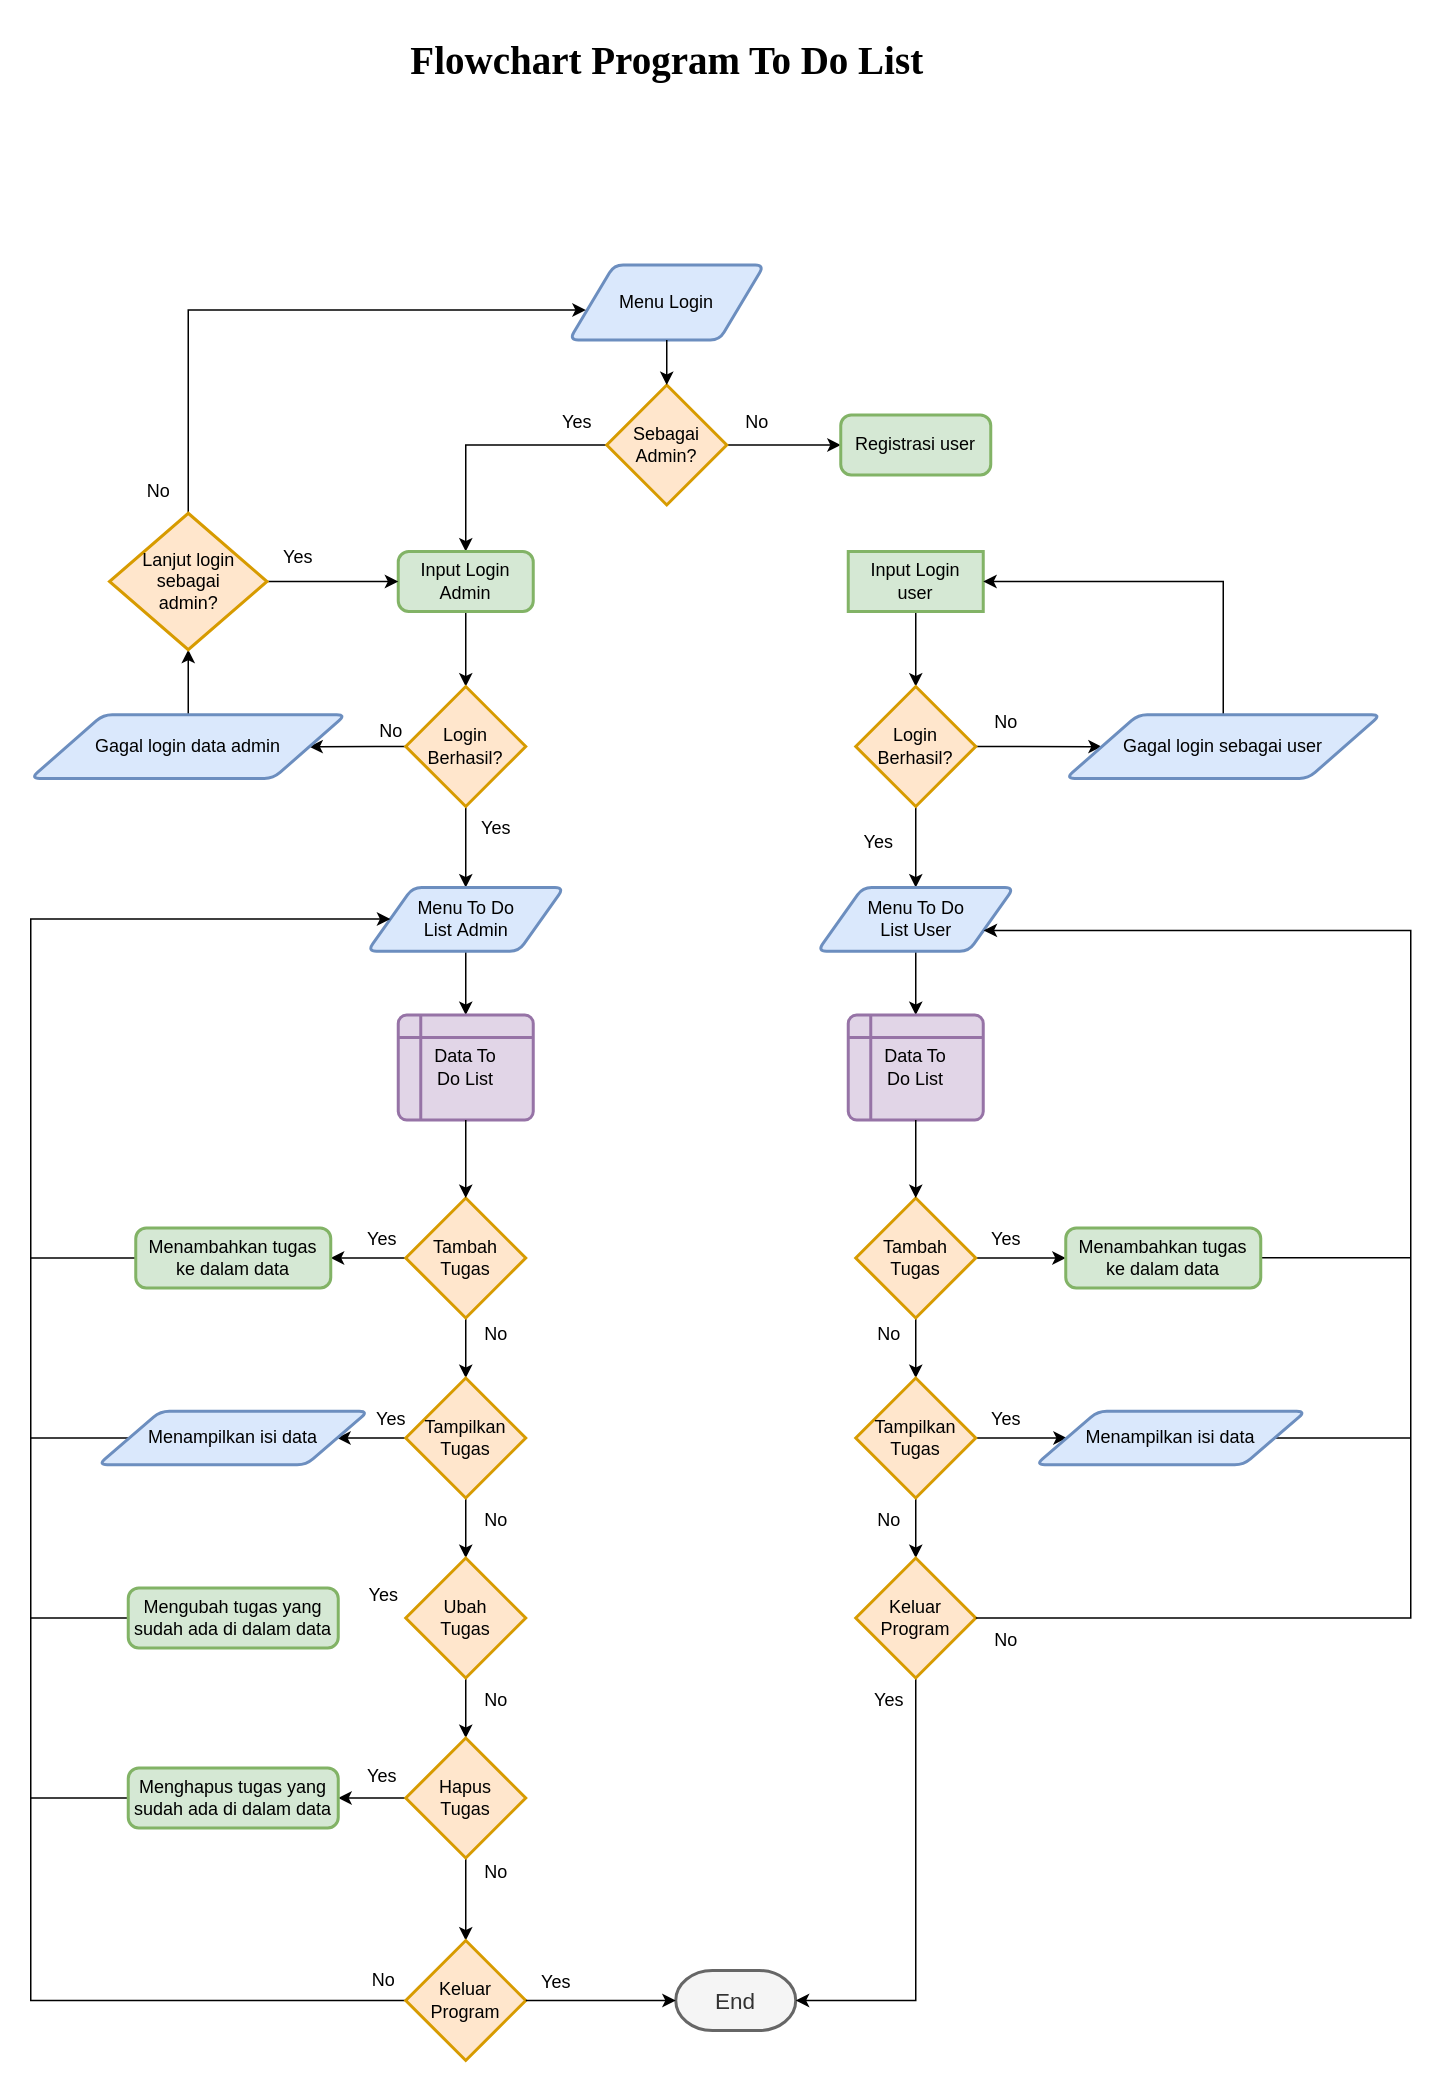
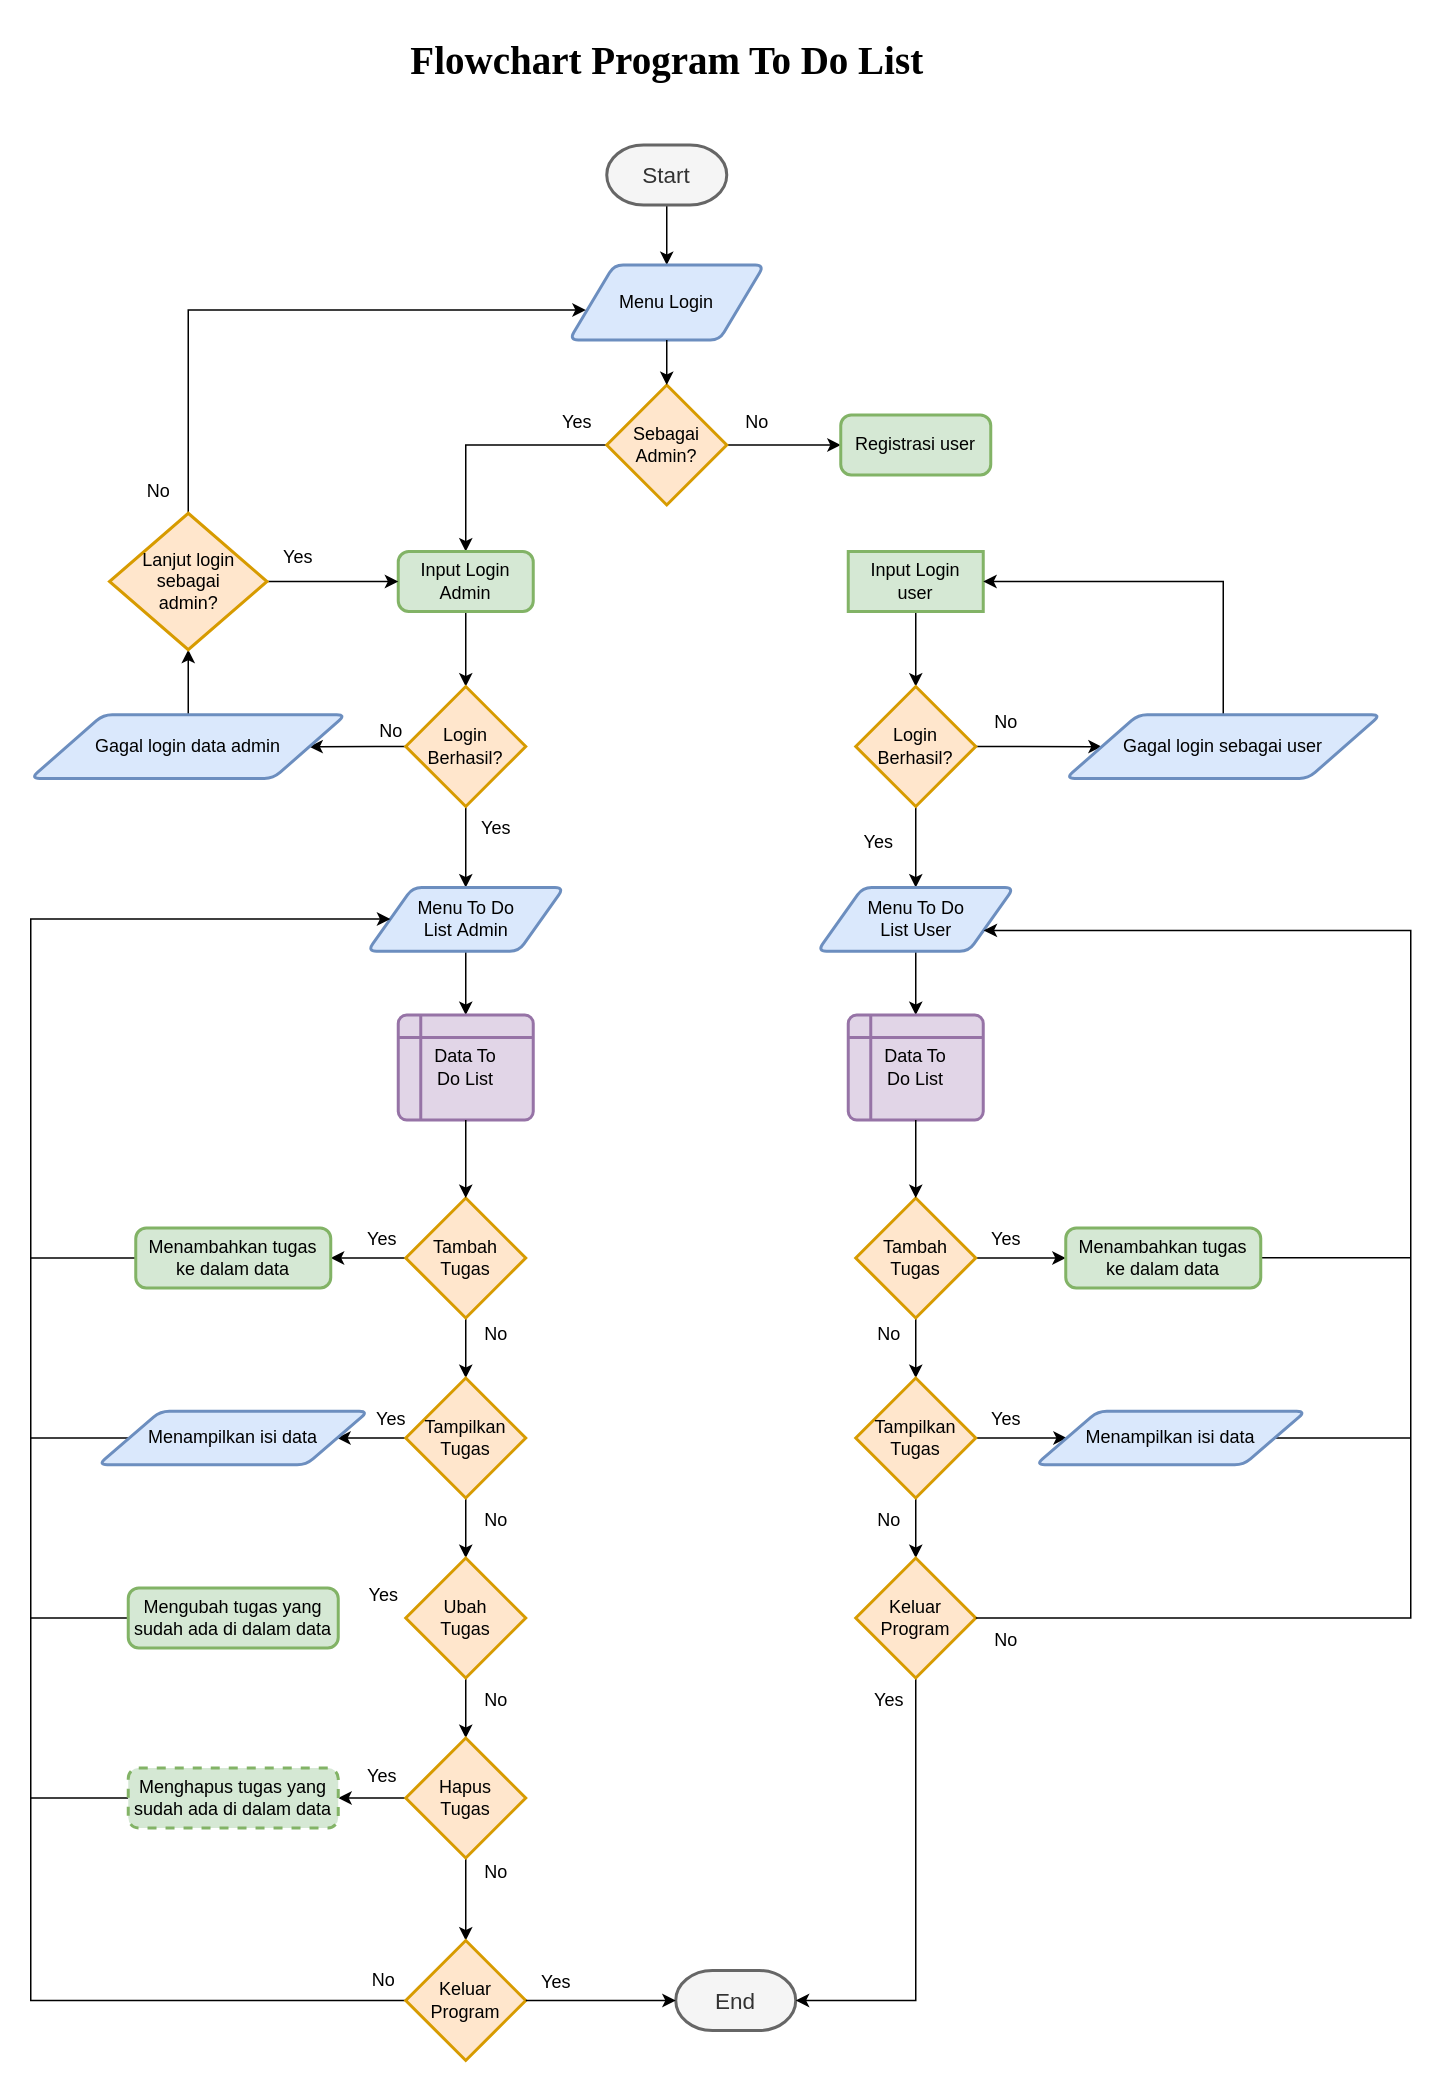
+ <mxCell id="4" value="&lt;font style=&quot;font-size: 15px;&quot;&gt;Start&lt;/font&gt;" style="strokeWidth=2;html=1;shape=mxgraph.flowchart.terminator;whiteSpace=wrap;fillColor=#f5f5f5;strokeColor=#666666;fontColor=#333333;" parent="1" vertex="1"><mxGeometry x="404" y="96" width="80" height="40" as="geometry" /></mxCell>
+ <mxCell id="3" style="edgeStyle=orthogonalEdgeStyle;rounded=0;orthogonalLoop=1;jettySize=auto;html=1;entryX=0.5;entryY=0;entryDx=0;entryDy=0;" parent="1" source="4" target="6" edge="1"><mxGeometry relative="1" as="geometry" /></mxCell>
- <mxCell id="40" value="Menghapus tugas yang sudah ada di dalam data" style="rounded=1;whiteSpace=wrap;html=1;absoluteArcSize=1;arcSize=14;strokeWidth=2;fillColor=#d5e8d4;strokeColor=#82b366;" parent="1" vertex="1"><mxGeometry x="85" y="1178" width="140" height="40" as="geometry" /></mxCell>
+ <mxCell id="40" value="Menghapus tugas yang sudah ada di dalam data" style="rounded=1;whiteSpace=wrap;html=1;absoluteArcSize=1;arcSize=14;strokeWidth=2;fillColor=#d5e8d4;strokeColor=#82b366;dashed=1;" parent="1" vertex="1"><mxGeometry x="85" y="1178" width="140" height="40" as="geometry" /></mxCell>
